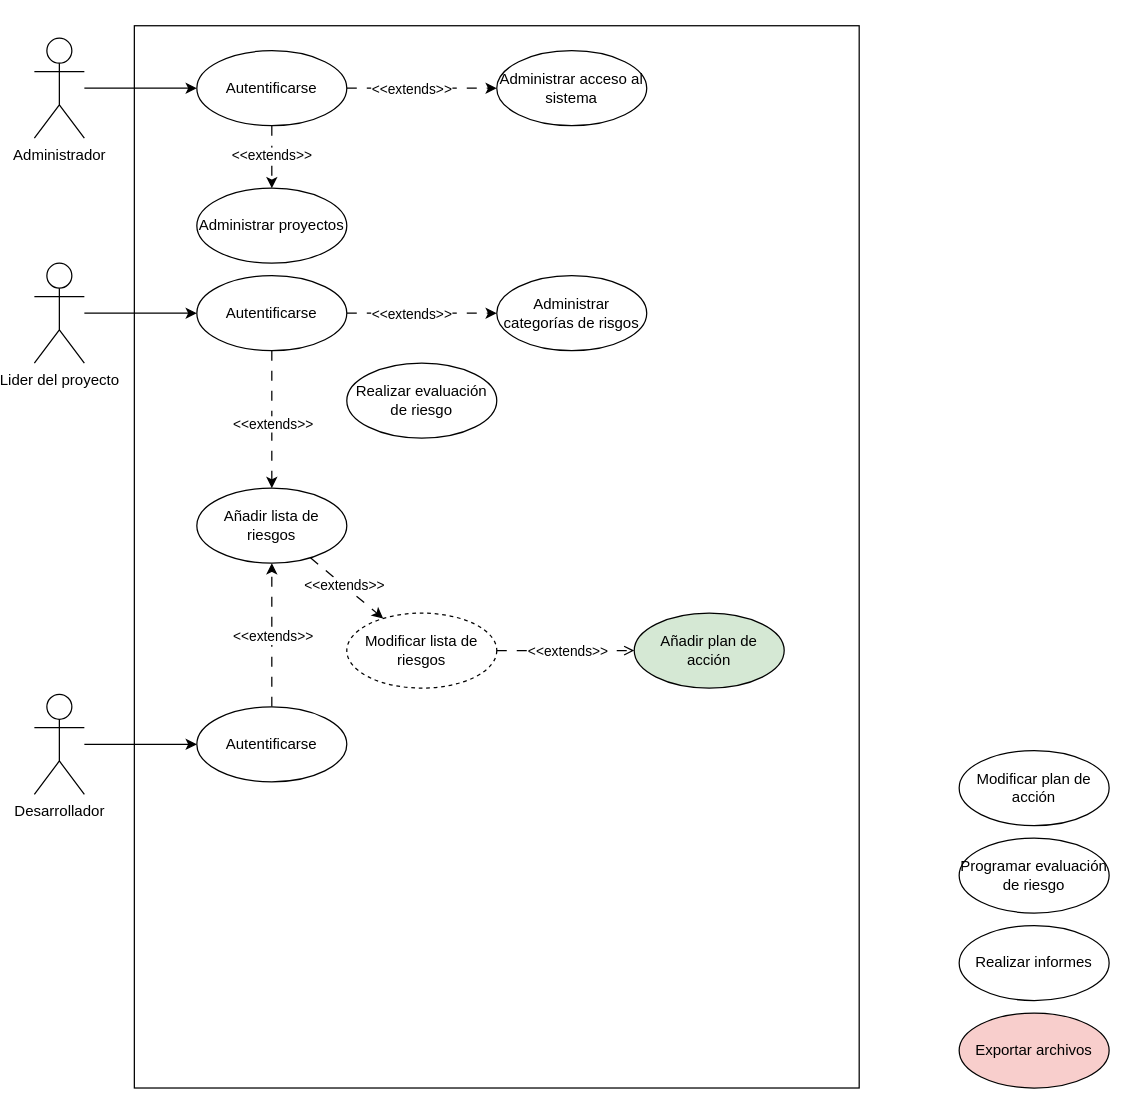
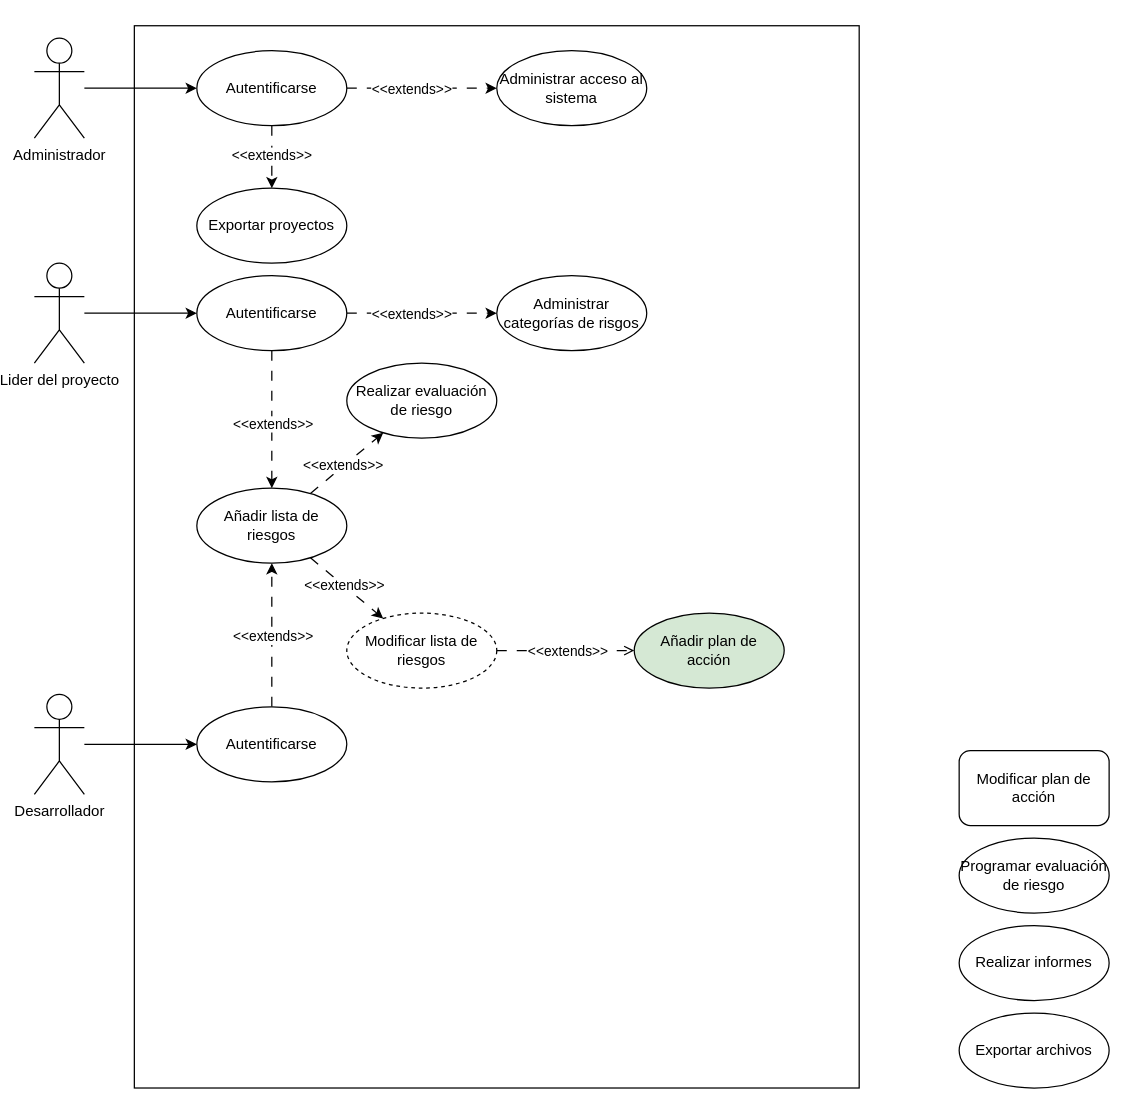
- <mxCell id="13" value="Administrar proyectos" style="ellipse;whiteSpace=wrap;html=1;" vertex="1" parent="1"><mxGeometry x="150" y="150" width="120" height="60" as="geometry" /></mxCell>
+ <mxCell id="13" value="Exportar proyectos" style="ellipse;whiteSpace=wrap;html=1;" vertex="1" parent="1"><mxGeometry x="150" y="150" width="120" height="60" as="geometry" /></mxCell>
+ <mxCell id="16" style="rounded=0;orthogonalLoop=1;jettySize=auto;html=1;dashed=1;dashPattern=8 8;" edge="1" parent="1" source="18" target="23"><mxGeometry relative="1" as="geometry" /></mxCell>
+ <mxCell id="17" value="&amp;lt;&amp;lt;extends&amp;gt;&amp;gt;" style="edgeLabel;html=1;align=center;verticalAlign=middle;resizable=0;points=[];" vertex="1" connectable="0" parent="16"><mxGeometry x="-0.108" y="1" relative="1" as="geometry"><mxPoint as="offset" /></mxGeometry></mxCell>
- <mxCell id="25" value="Modificar plan de acción" style="ellipse;whiteSpace=wrap;html=1;" vertex="1" parent="1"><mxGeometry x="760" y="600" width="120" height="60" as="geometry" /></mxCell>
+ <mxCell id="25" value="Modificar plan de acción" style="whiteSpace=wrap;html=1;rounded=1;" vertex="1" parent="1"><mxGeometry x="760" y="600" width="120" height="60" as="geometry" /></mxCell>
- <mxCell id="28" value="Exportar archivos" style="ellipse;whiteSpace=wrap;html=1;fillColor=#f8cecc;" vertex="1" parent="1"><mxGeometry x="760" y="810" width="120" height="60" as="geometry" /></mxCell>
+ <mxCell id="28" value="Exportar archivos" style="ellipse;whiteSpace=wrap;html=1;" vertex="1" parent="1"><mxGeometry x="760" y="810" width="120" height="60" as="geometry" /></mxCell>
